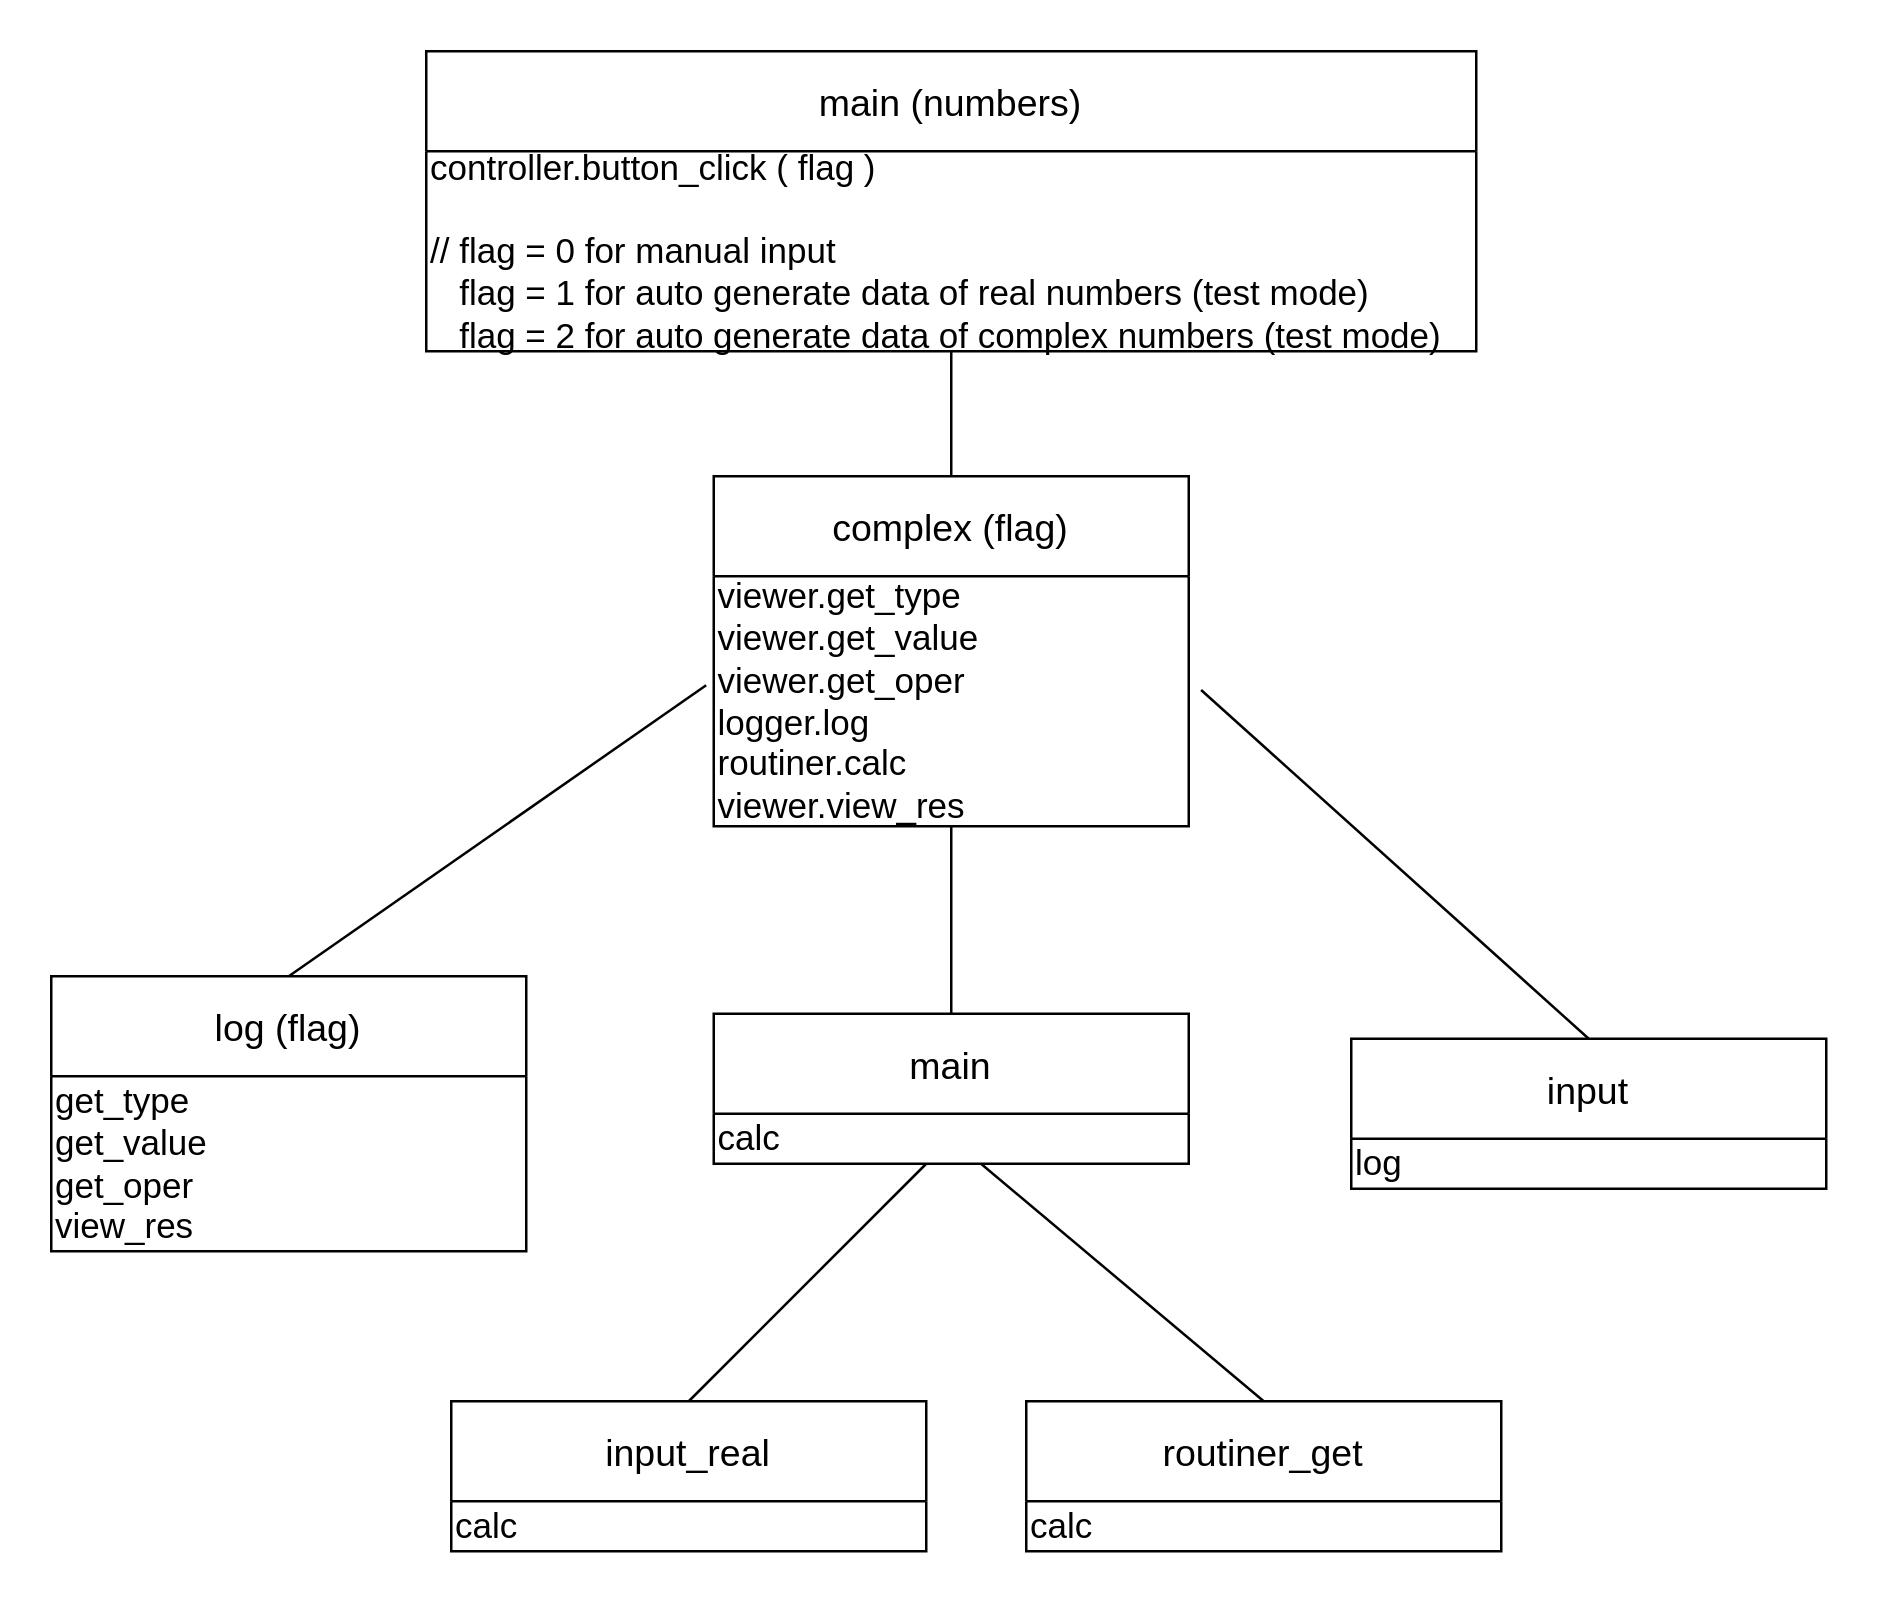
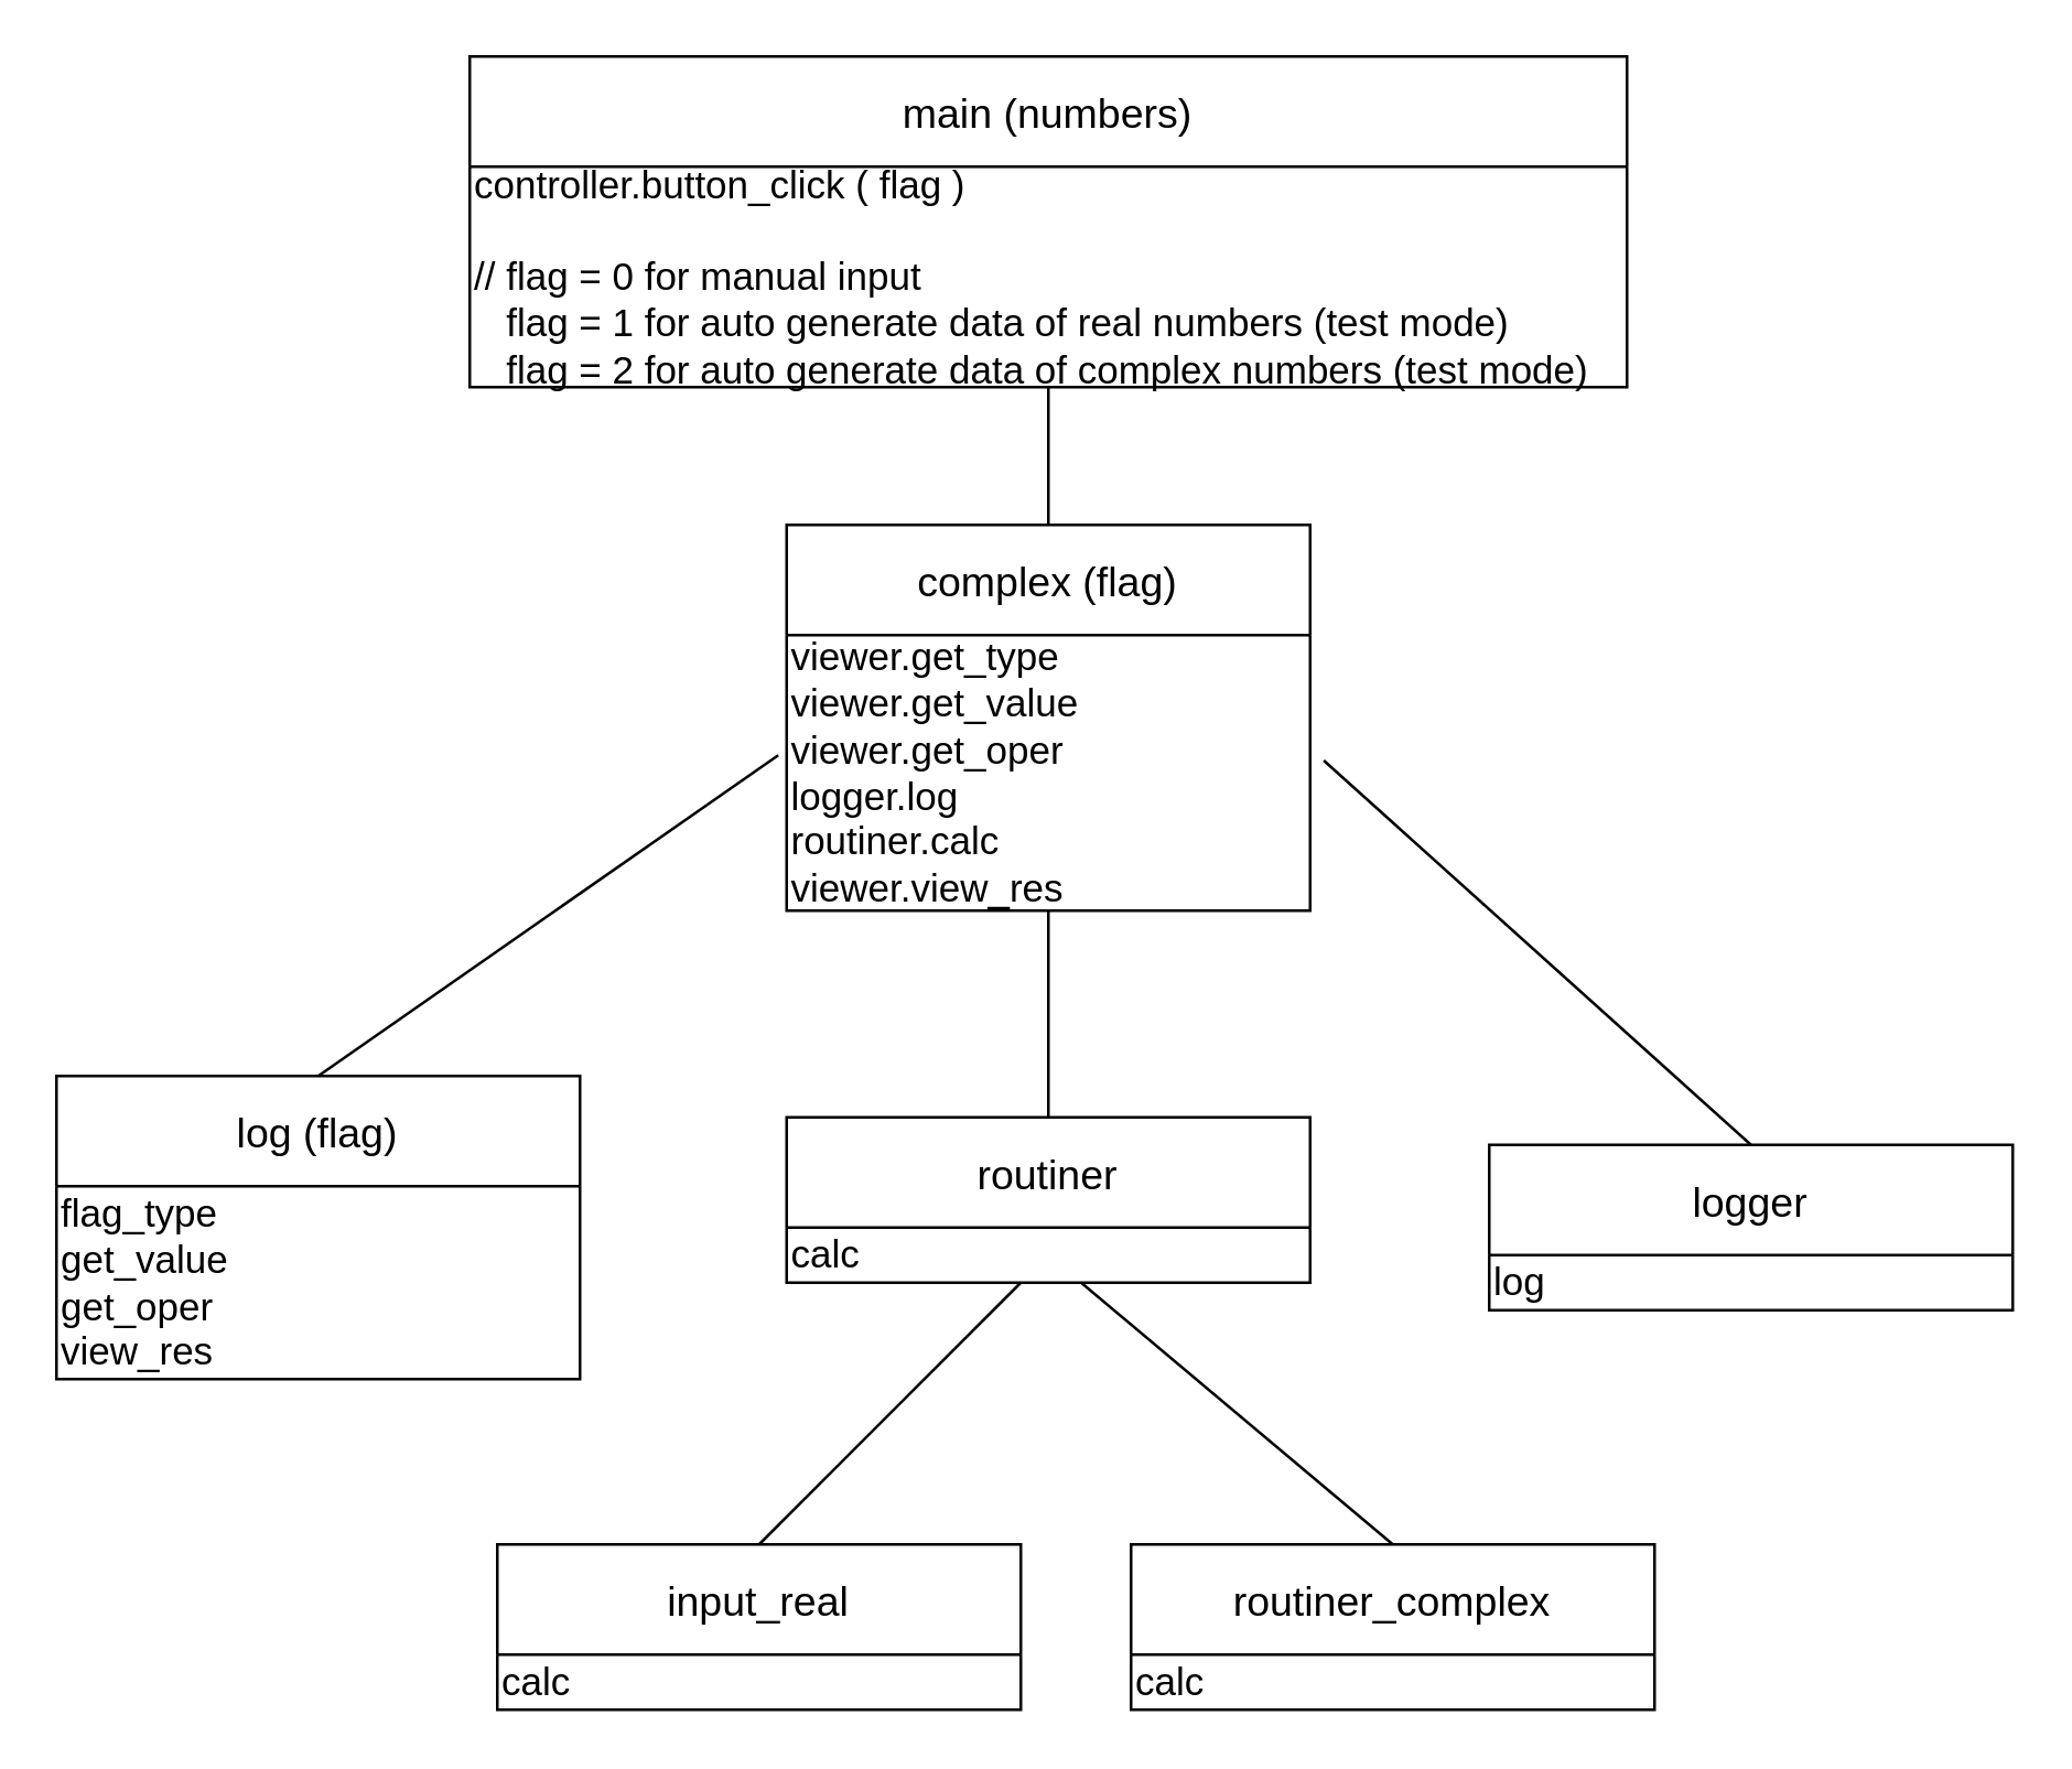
- <mxCell id="11" value="main" style="swimlane;fontStyle=0;childLayout=stackLayout;horizontal=1;startSize=40;fillColor=none;horizontalStack=0;resizeParent=1;resizeParentMax=0;resizeLast=0;collapsible=1;marginBottom=0;fontSize=15;" parent="1" vertex="1"><mxGeometry x="285" y="405" width="190" height="60" as="geometry" /></mxCell>
+ <mxCell id="11" value="routiner" style="swimlane;fontStyle=0;childLayout=stackLayout;horizontal=1;startSize=40;fillColor=none;horizontalStack=0;resizeParent=1;resizeParentMax=0;resizeLast=0;collapsible=1;marginBottom=0;fontSize=15;" parent="1" vertex="1"><mxGeometry x="285" y="405" width="190" height="60" as="geometry" /></mxCell>
- <mxCell id="14" value="input" style="swimlane;fontStyle=0;childLayout=stackLayout;horizontal=1;startSize=40;fillColor=none;horizontalStack=0;resizeParent=1;resizeParentMax=0;resizeLast=0;collapsible=1;marginBottom=0;fontSize=15;" parent="1" vertex="1"><mxGeometry x="540" y="415" width="190" height="60" as="geometry" /></mxCell>
+ <mxCell id="14" value="logger" style="swimlane;fontStyle=0;childLayout=stackLayout;horizontal=1;startSize=40;fillColor=none;horizontalStack=0;resizeParent=1;resizeParentMax=0;resizeLast=0;collapsible=1;marginBottom=0;fontSize=15;" parent="1" vertex="1"><mxGeometry x="540" y="415" width="190" height="60" as="geometry" /></mxCell>
- <mxCell id="9" value="&lt;font style=&quot;font-size: 14px&quot;&gt;get_type&lt;br&gt;get_value&lt;br&gt;get_oper&lt;br&gt;view_res&lt;br&gt;&lt;/font&gt;" style="text;html=1;align=left;verticalAlign=middle;resizable=0;points=[];autosize=1;strokeColor=none;fillColor=none;" parent="8" vertex="1"><mxGeometry y="40" width="190" height="70" as="geometry" /></mxCell>
+ <mxCell id="9" value="&lt;font style=&quot;font-size: 14px&quot;&gt;flag_type&lt;br&gt;get_value&lt;br&gt;get_oper&lt;br&gt;view_res&lt;br&gt;&lt;/font&gt;" style="text;html=1;align=left;verticalAlign=middle;resizable=0;points=[];autosize=1;strokeColor=none;fillColor=none;" parent="8" vertex="1"><mxGeometry y="40" width="190" height="70" as="geometry" /></mxCell>
- <mxCell id="20" value="routiner_get" style="swimlane;fontStyle=0;childLayout=stackLayout;horizontal=1;startSize=40;fillColor=none;horizontalStack=0;resizeParent=1;resizeParentMax=0;resizeLast=0;collapsible=1;marginBottom=0;fontSize=15;" parent="1" vertex="1"><mxGeometry x="410" y="560" width="190" height="60" as="geometry" /></mxCell>
+ <mxCell id="20" value="routiner_complex" style="swimlane;fontStyle=0;childLayout=stackLayout;horizontal=1;startSize=40;fillColor=none;horizontalStack=0;resizeParent=1;resizeParentMax=0;resizeLast=0;collapsible=1;marginBottom=0;fontSize=15;" parent="1" vertex="1"><mxGeometry x="410" y="560" width="190" height="60" as="geometry" /></mxCell>
